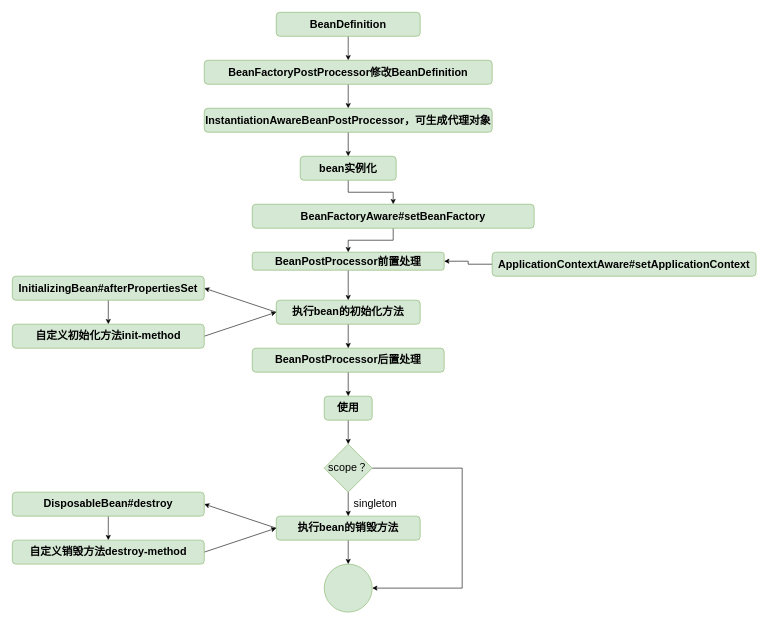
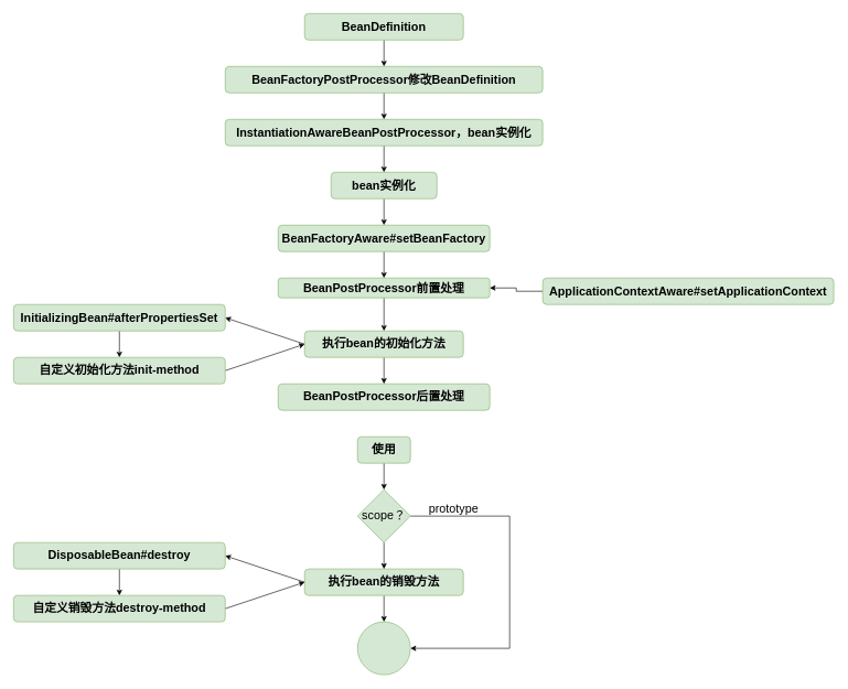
- <mxCell id="39" value="&lt;font style=&quot;font-size: 18px&quot;&gt;InstantiationAwareBeanPostProcessor，可生成代理对象&lt;/font&gt;" style="rounded=1;whiteSpace=wrap;html=1;strokeColor=#82b366;fillColor=#d5e8d4;fontStyle=1" vertex="1" parent="1"><mxGeometry x="340" y="180" width="480" height="40" as="geometry" /></mxCell>
+ <mxCell id="39" value="&lt;font style=&quot;font-size: 18px&quot;&gt;InstantiationAwareBeanPostProcessor，bean实例化&lt;/font&gt;" style="rounded=1;whiteSpace=wrap;html=1;strokeColor=#82b366;fillColor=#d5e8d4;fontStyle=1" vertex="1" parent="1"><mxGeometry x="340" y="180" width="480" height="40" as="geometry" /></mxCell>
- <mxCell id="29" value="&lt;font style=&quot;font-size: 18px&quot;&gt;BeanFactoryAware#setBeanFactory&lt;/font&gt;" style="rounded=1;whiteSpace=wrap;html=1;strokeColor=#82b366;fillColor=#d5e8d4;fontStyle=1" parent="1" vertex="1"><mxGeometry x="420" y="340" width="470" height="40" as="geometry" /></mxCell>
+ <mxCell id="29" value="&lt;font style=&quot;font-size: 18px&quot;&gt;BeanFactoryAware#setBeanFactory&lt;/font&gt;" style="rounded=1;whiteSpace=wrap;html=1;strokeColor=#82b366;fillColor=#d5e8d4;fontStyle=1" parent="1" vertex="1"><mxGeometry x="420" y="340" width="320" height="40" as="geometry" /></mxCell>
- <mxCell id="8" style="edgeStyle=orthogonalEdgeStyle;rounded=0;orthogonalLoop=1;jettySize=auto;html=1;exitX=0.5;exitY=1;exitDx=0;exitDy=0;entryX=0.5;entryY=0;entryDx=0;entryDy=0;" parent="1" source="9" target="16" edge="1"><mxGeometry relative="1" as="geometry" /></mxCell>
+ <mxCell id="36" value="&lt;font style=&quot;font-size: 18px&quot;&gt;prototype&lt;/font&gt;" style="text;html=1;resizable=0;autosize=1;align=center;verticalAlign=middle;points=[];fillColor=none;strokeColor=none;rounded=0;" parent="1" vertex="1"><mxGeometry x="640" y="760" width="90" height="20" as="geometry" /></mxCell>
- <mxCell id="35" value="&lt;font style=&quot;font-size: 18px&quot;&gt;singleton&lt;/font&gt;" style="text;html=1;resizable=0;autosize=1;align=center;verticalAlign=middle;points=[];fillColor=none;strokeColor=none;rounded=0;" parent="1" vertex="1"><mxGeometry x="580" y="830" width="90" height="20" as="geometry" /></mxCell>
